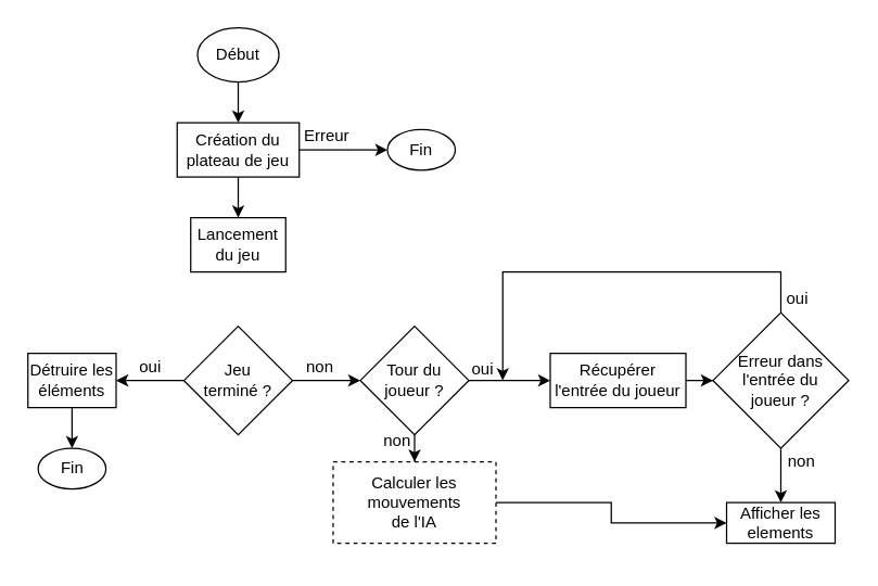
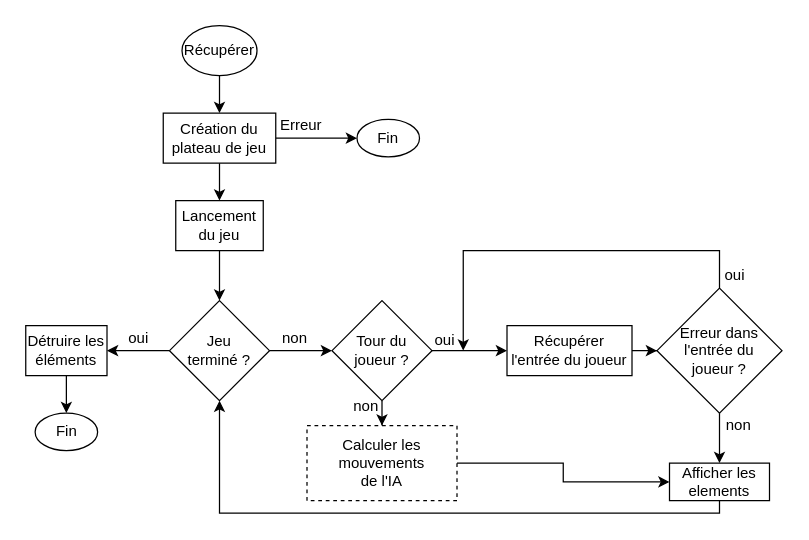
- <mxCell id="3" value="Début" style="ellipse;whiteSpace=wrap;html=1;" vertex="1" parent="1"><mxGeometry x="145" y="20" width="60" height="40" as="geometry" /></mxCell>
+ <mxCell id="3" value="Récupérer" style="ellipse;whiteSpace=wrap;html=1;" vertex="1" parent="1"><mxGeometry x="145" y="20" width="60" height="40" as="geometry" /></mxCell>
+ <mxCell id="8" value="" style="edgeStyle=orthogonalEdgeStyle;rounded=0;orthogonalLoop=1;jettySize=auto;html=1;" edge="1" parent="1" source="9" target="12"><mxGeometry relative="1" as="geometry" /></mxCell>
+ <mxCell id="21" style="edgeStyle=orthogonalEdgeStyle;rounded=0;orthogonalLoop=1;jettySize=auto;html=1;entryX=0.5;entryY=1;entryDx=0;entryDy=0;" edge="1" parent="1" source="22" target="12"><mxGeometry relative="1" as="geometry"><Array as="points"><mxPoint x="575" y="410" /><mxPoint x="175" y="410" /></Array></mxGeometry></mxCell>
